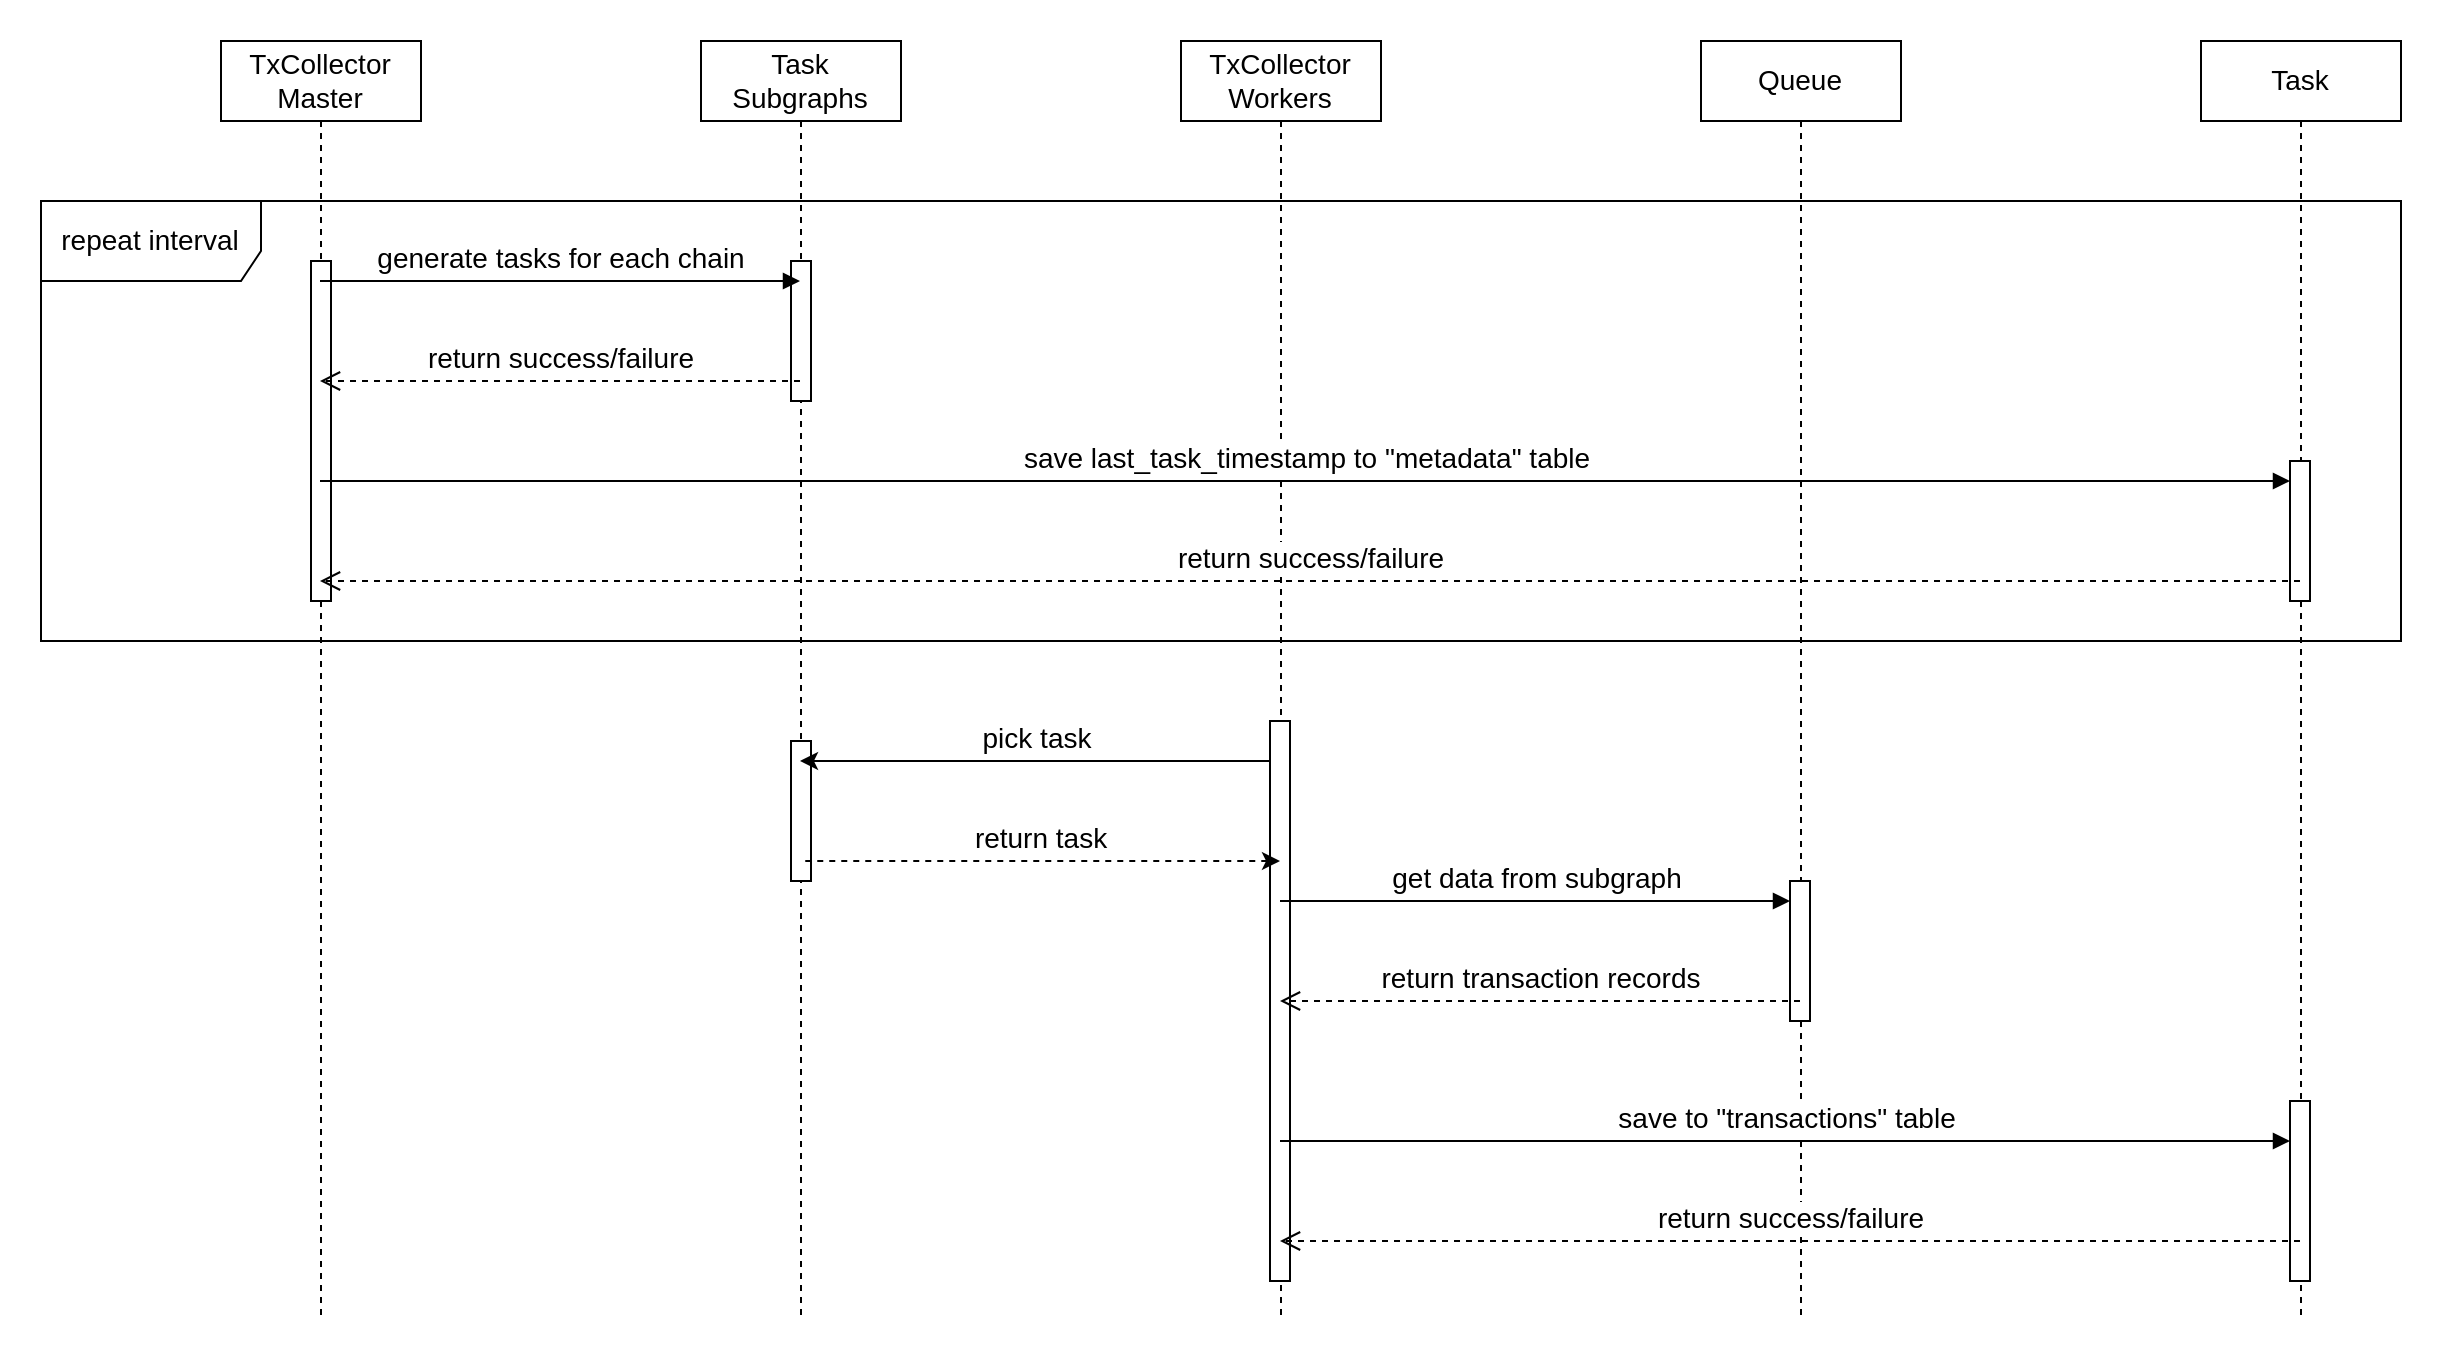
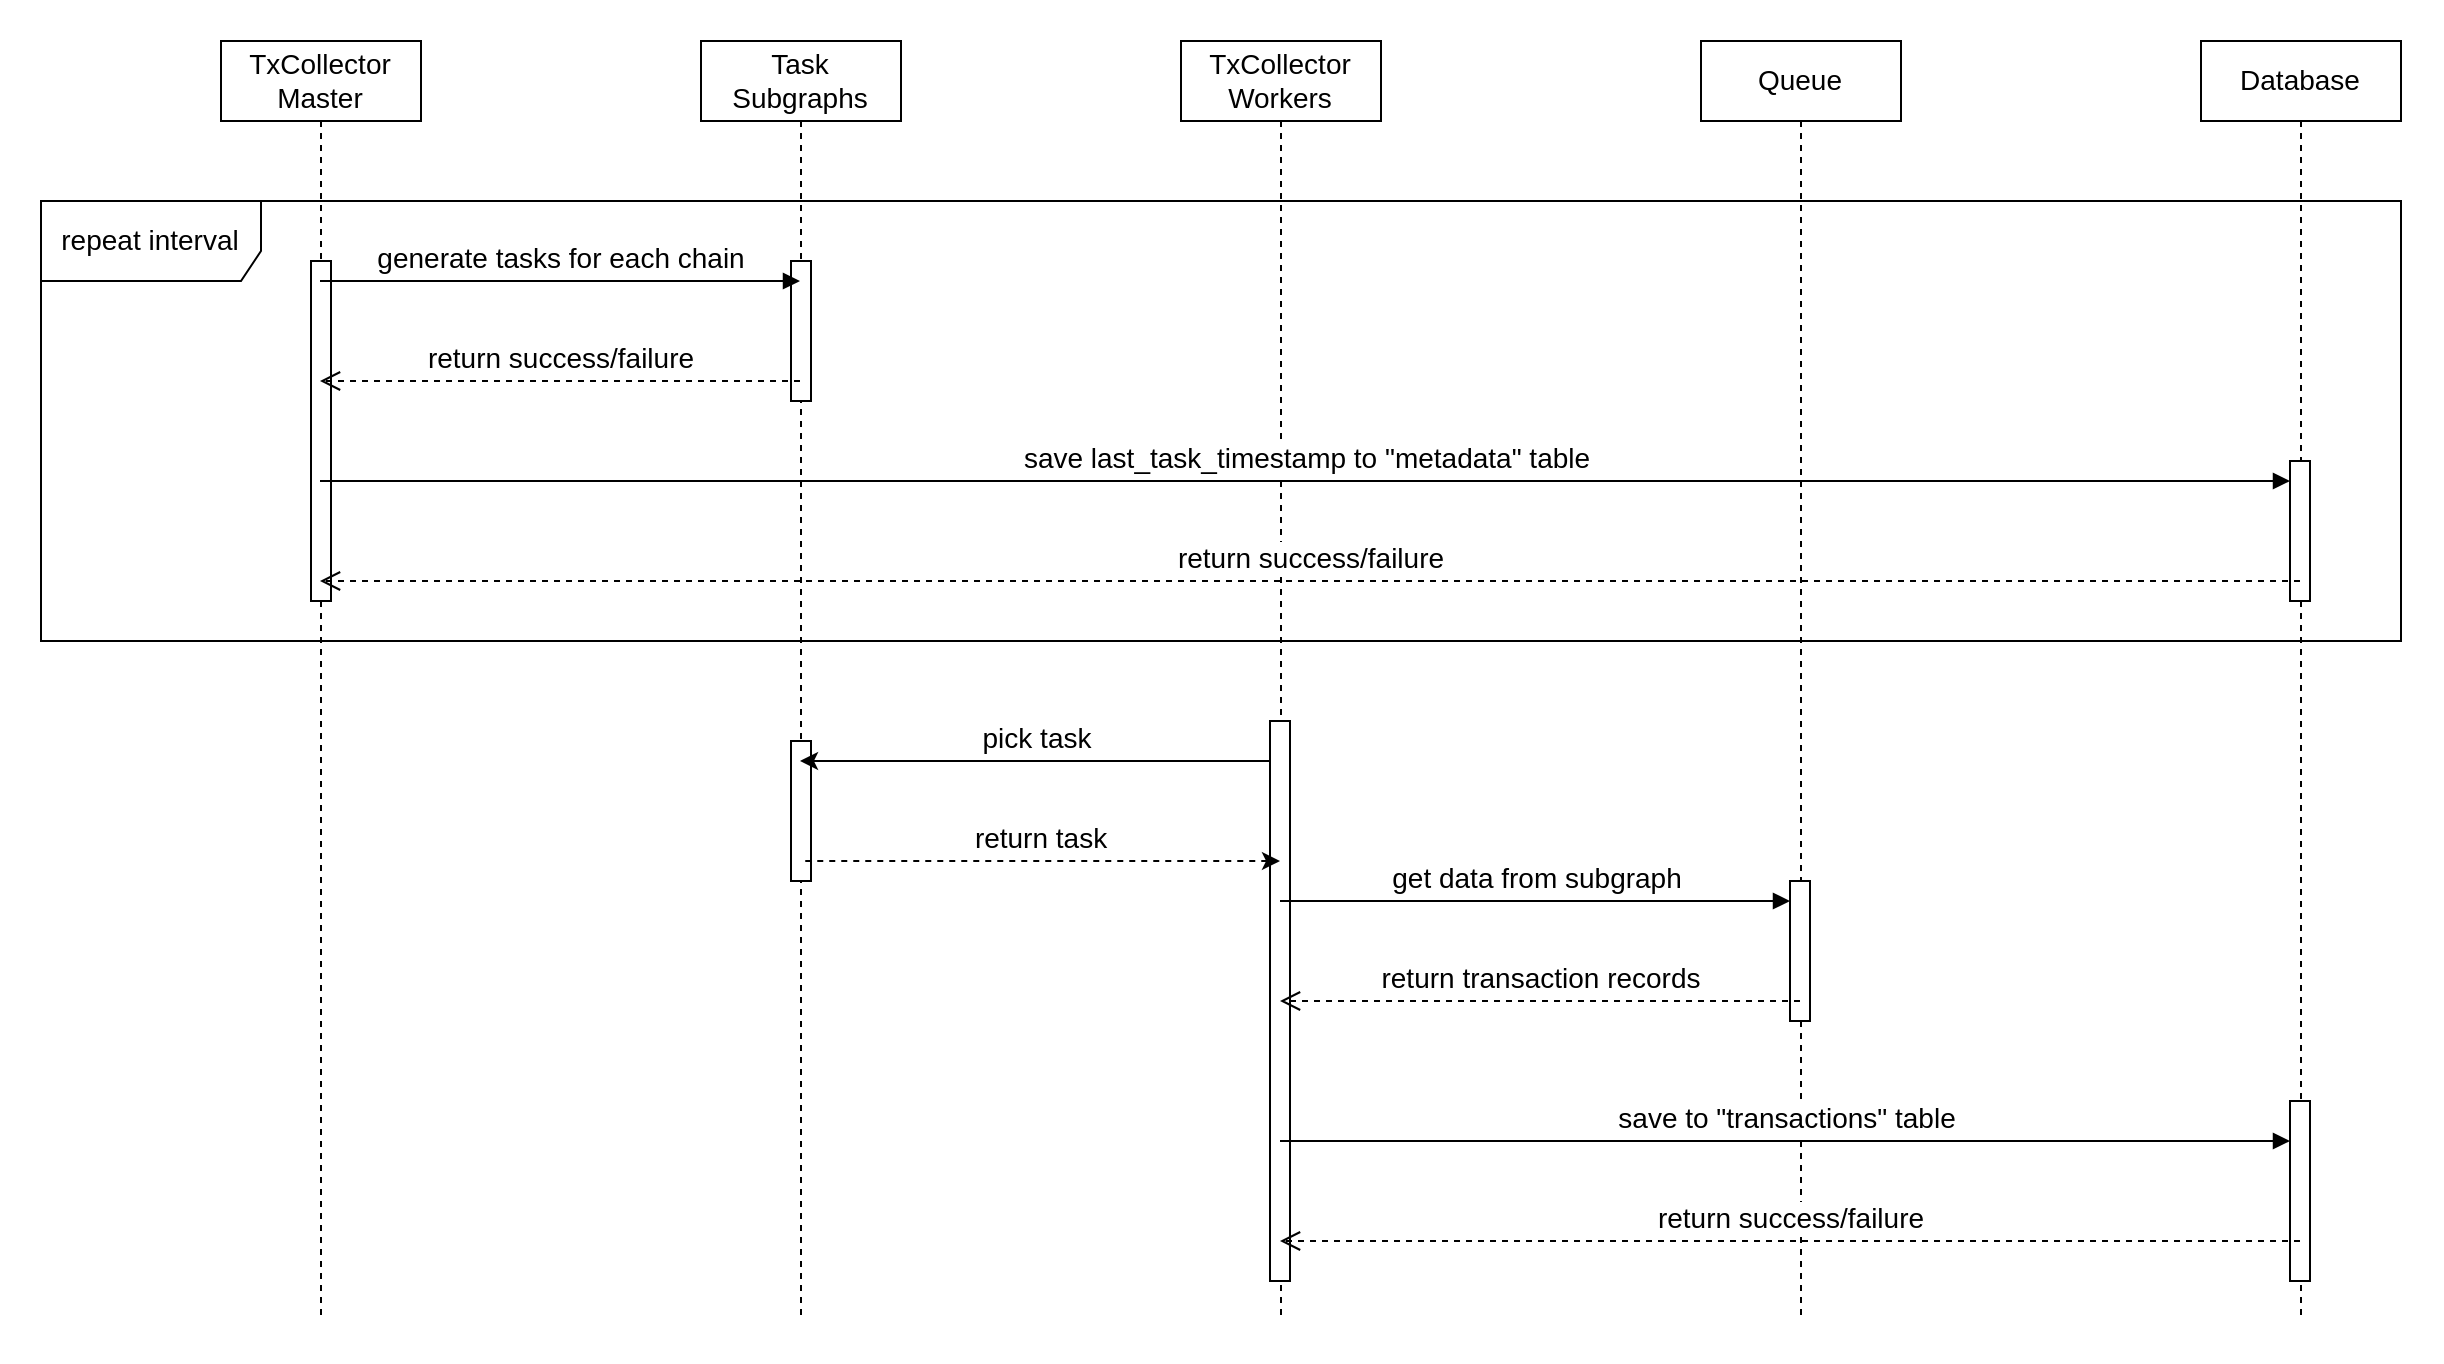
- <mxCell id="12" value="Task" style="shape=umlLifeline;perimeter=lifelinePerimeter;whiteSpace=wrap;html=1;container=1;collapsible=0;recursiveResize=0;outlineConnect=0;fontSize=14;" vertex="1" parent="1"><mxGeometry x="1100" y="20" width="100" height="640" as="geometry" /></mxCell>
+ <mxCell id="12" value="Database" style="shape=umlLifeline;perimeter=lifelinePerimeter;whiteSpace=wrap;html=1;container=1;collapsible=0;recursiveResize=0;outlineConnect=0;fontSize=14;" vertex="1" parent="1"><mxGeometry x="1100" y="20" width="100" height="640" as="geometry" /></mxCell>
